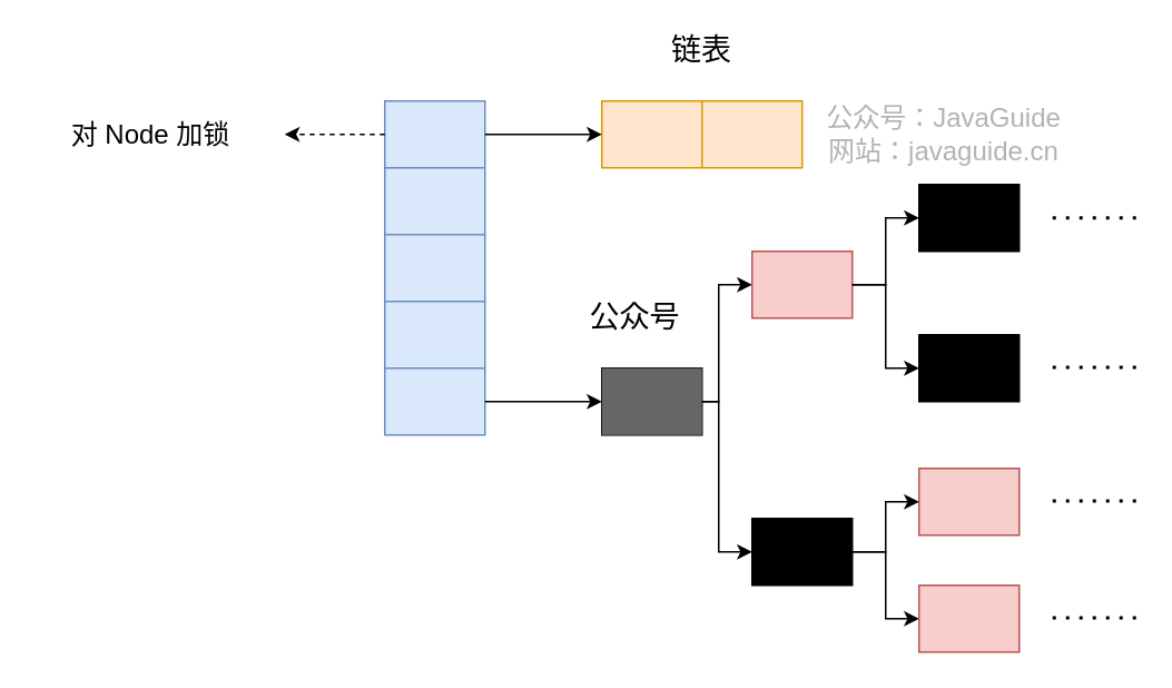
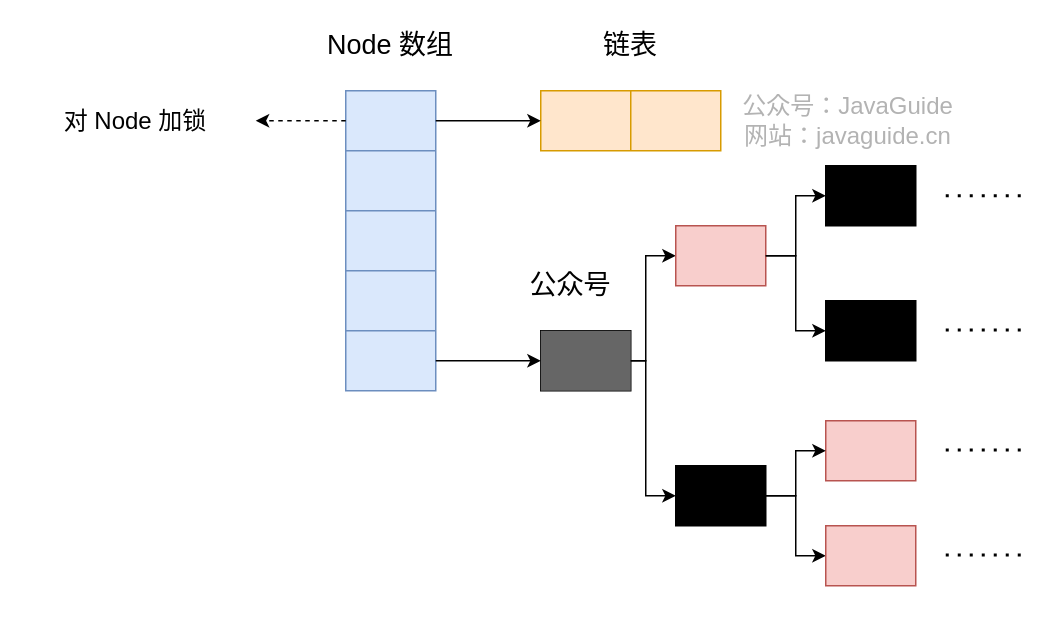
+ <mxCell id="13" value="&lt;font style=&quot;font-size: 18px&quot;&gt;Node 数组&lt;/font&gt;" style="text;html=1;strokeColor=none;fillColor=none;align=center;verticalAlign=middle;whiteSpace=wrap;rounded=0;sketch=0;" parent="1" vertex="1"><mxGeometry x="200" y="20" width="120" height="20" as="geometry" /></mxCell>
